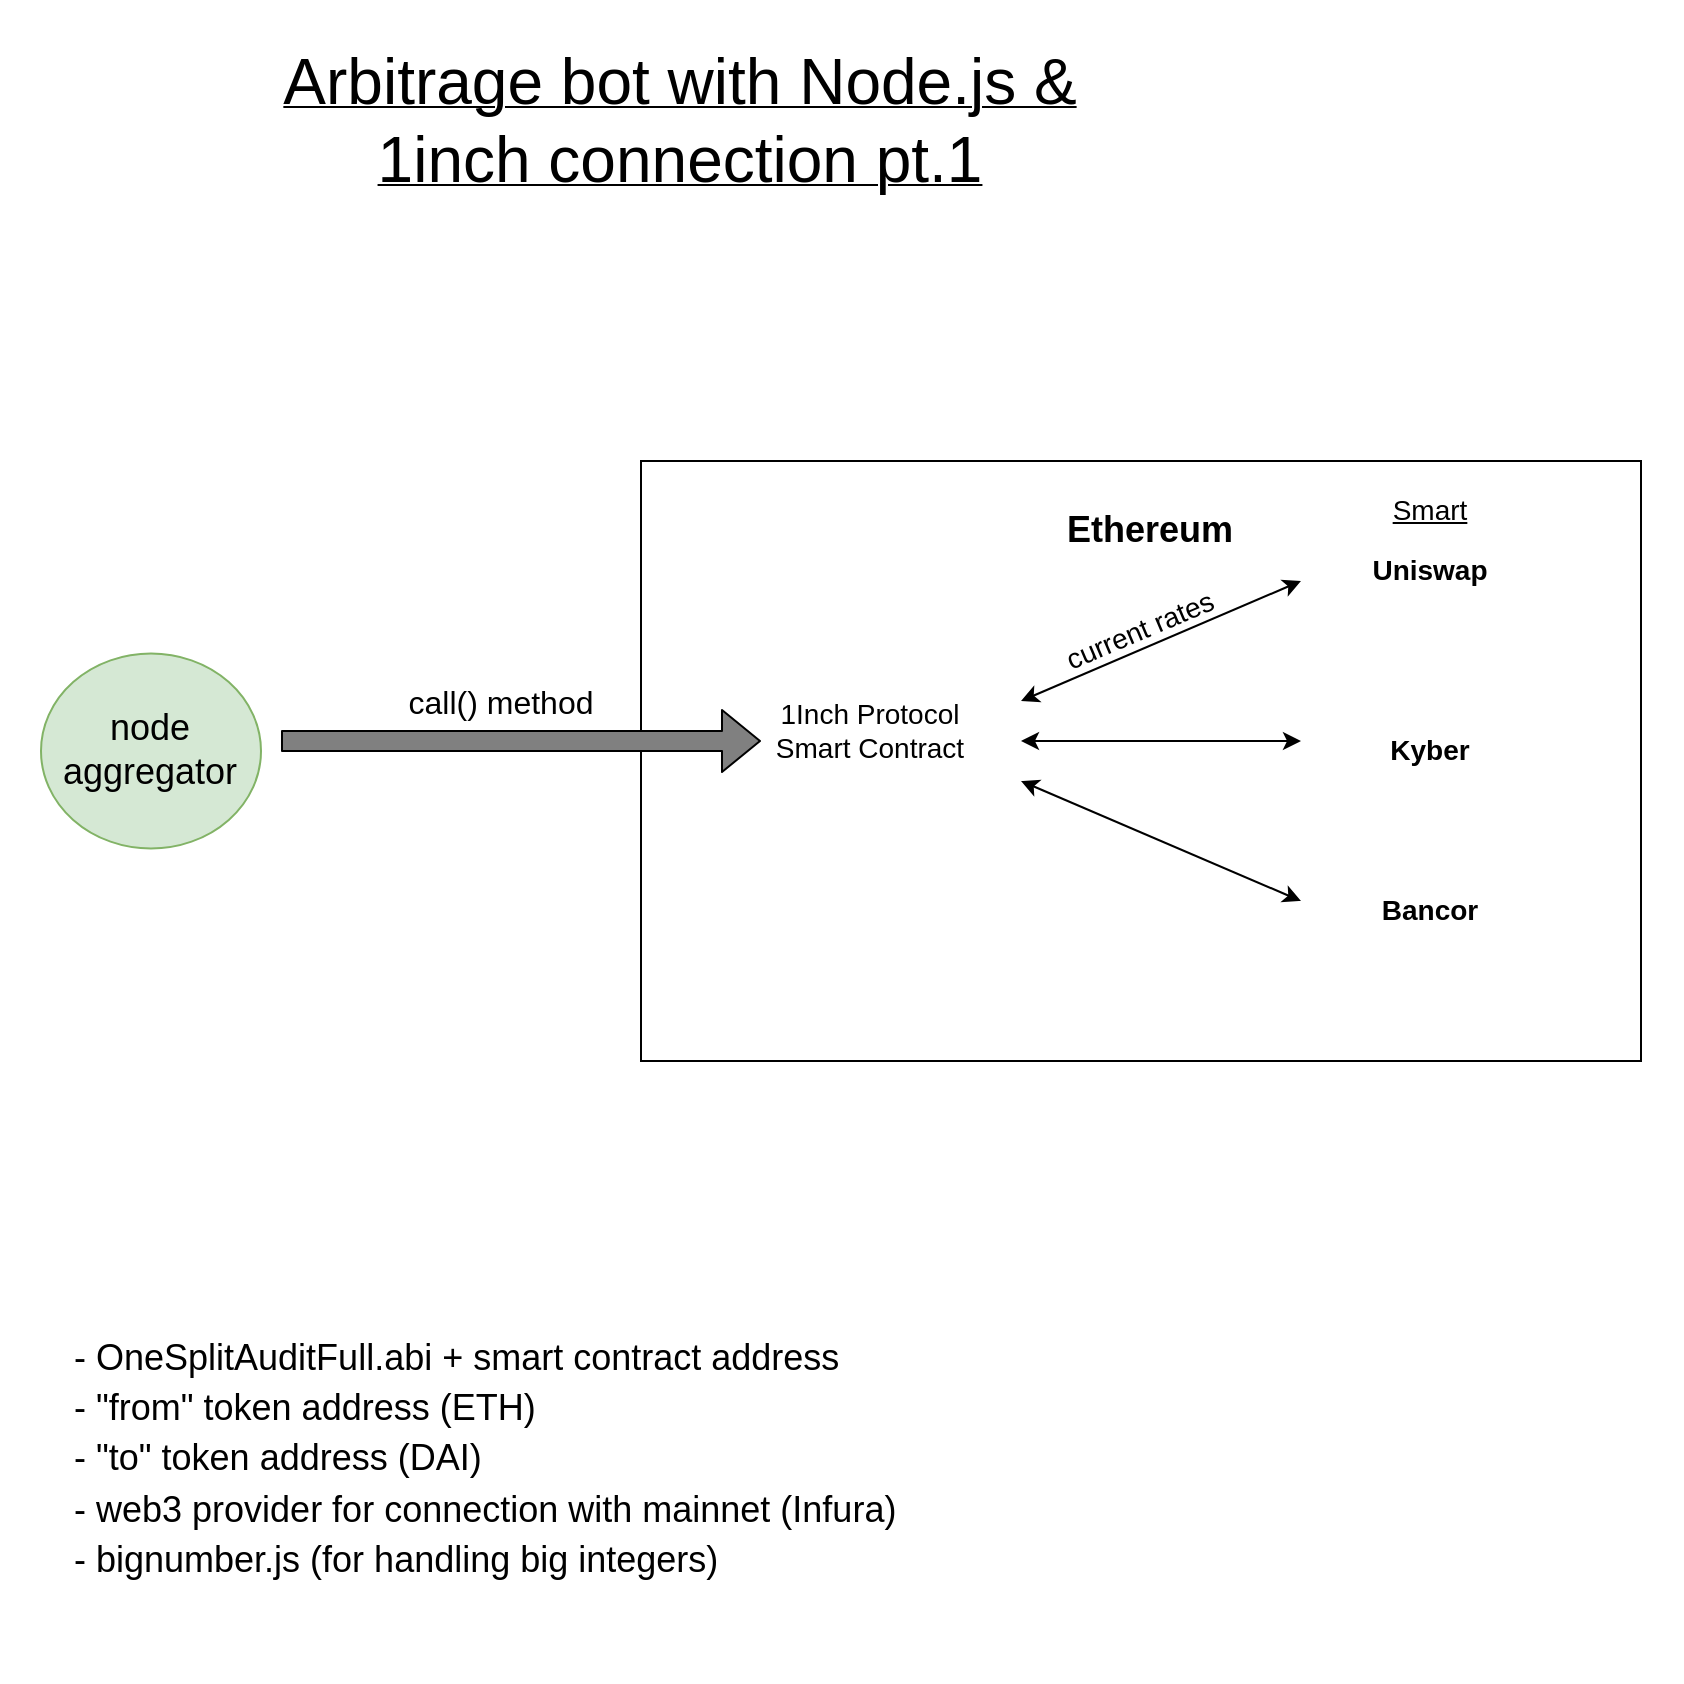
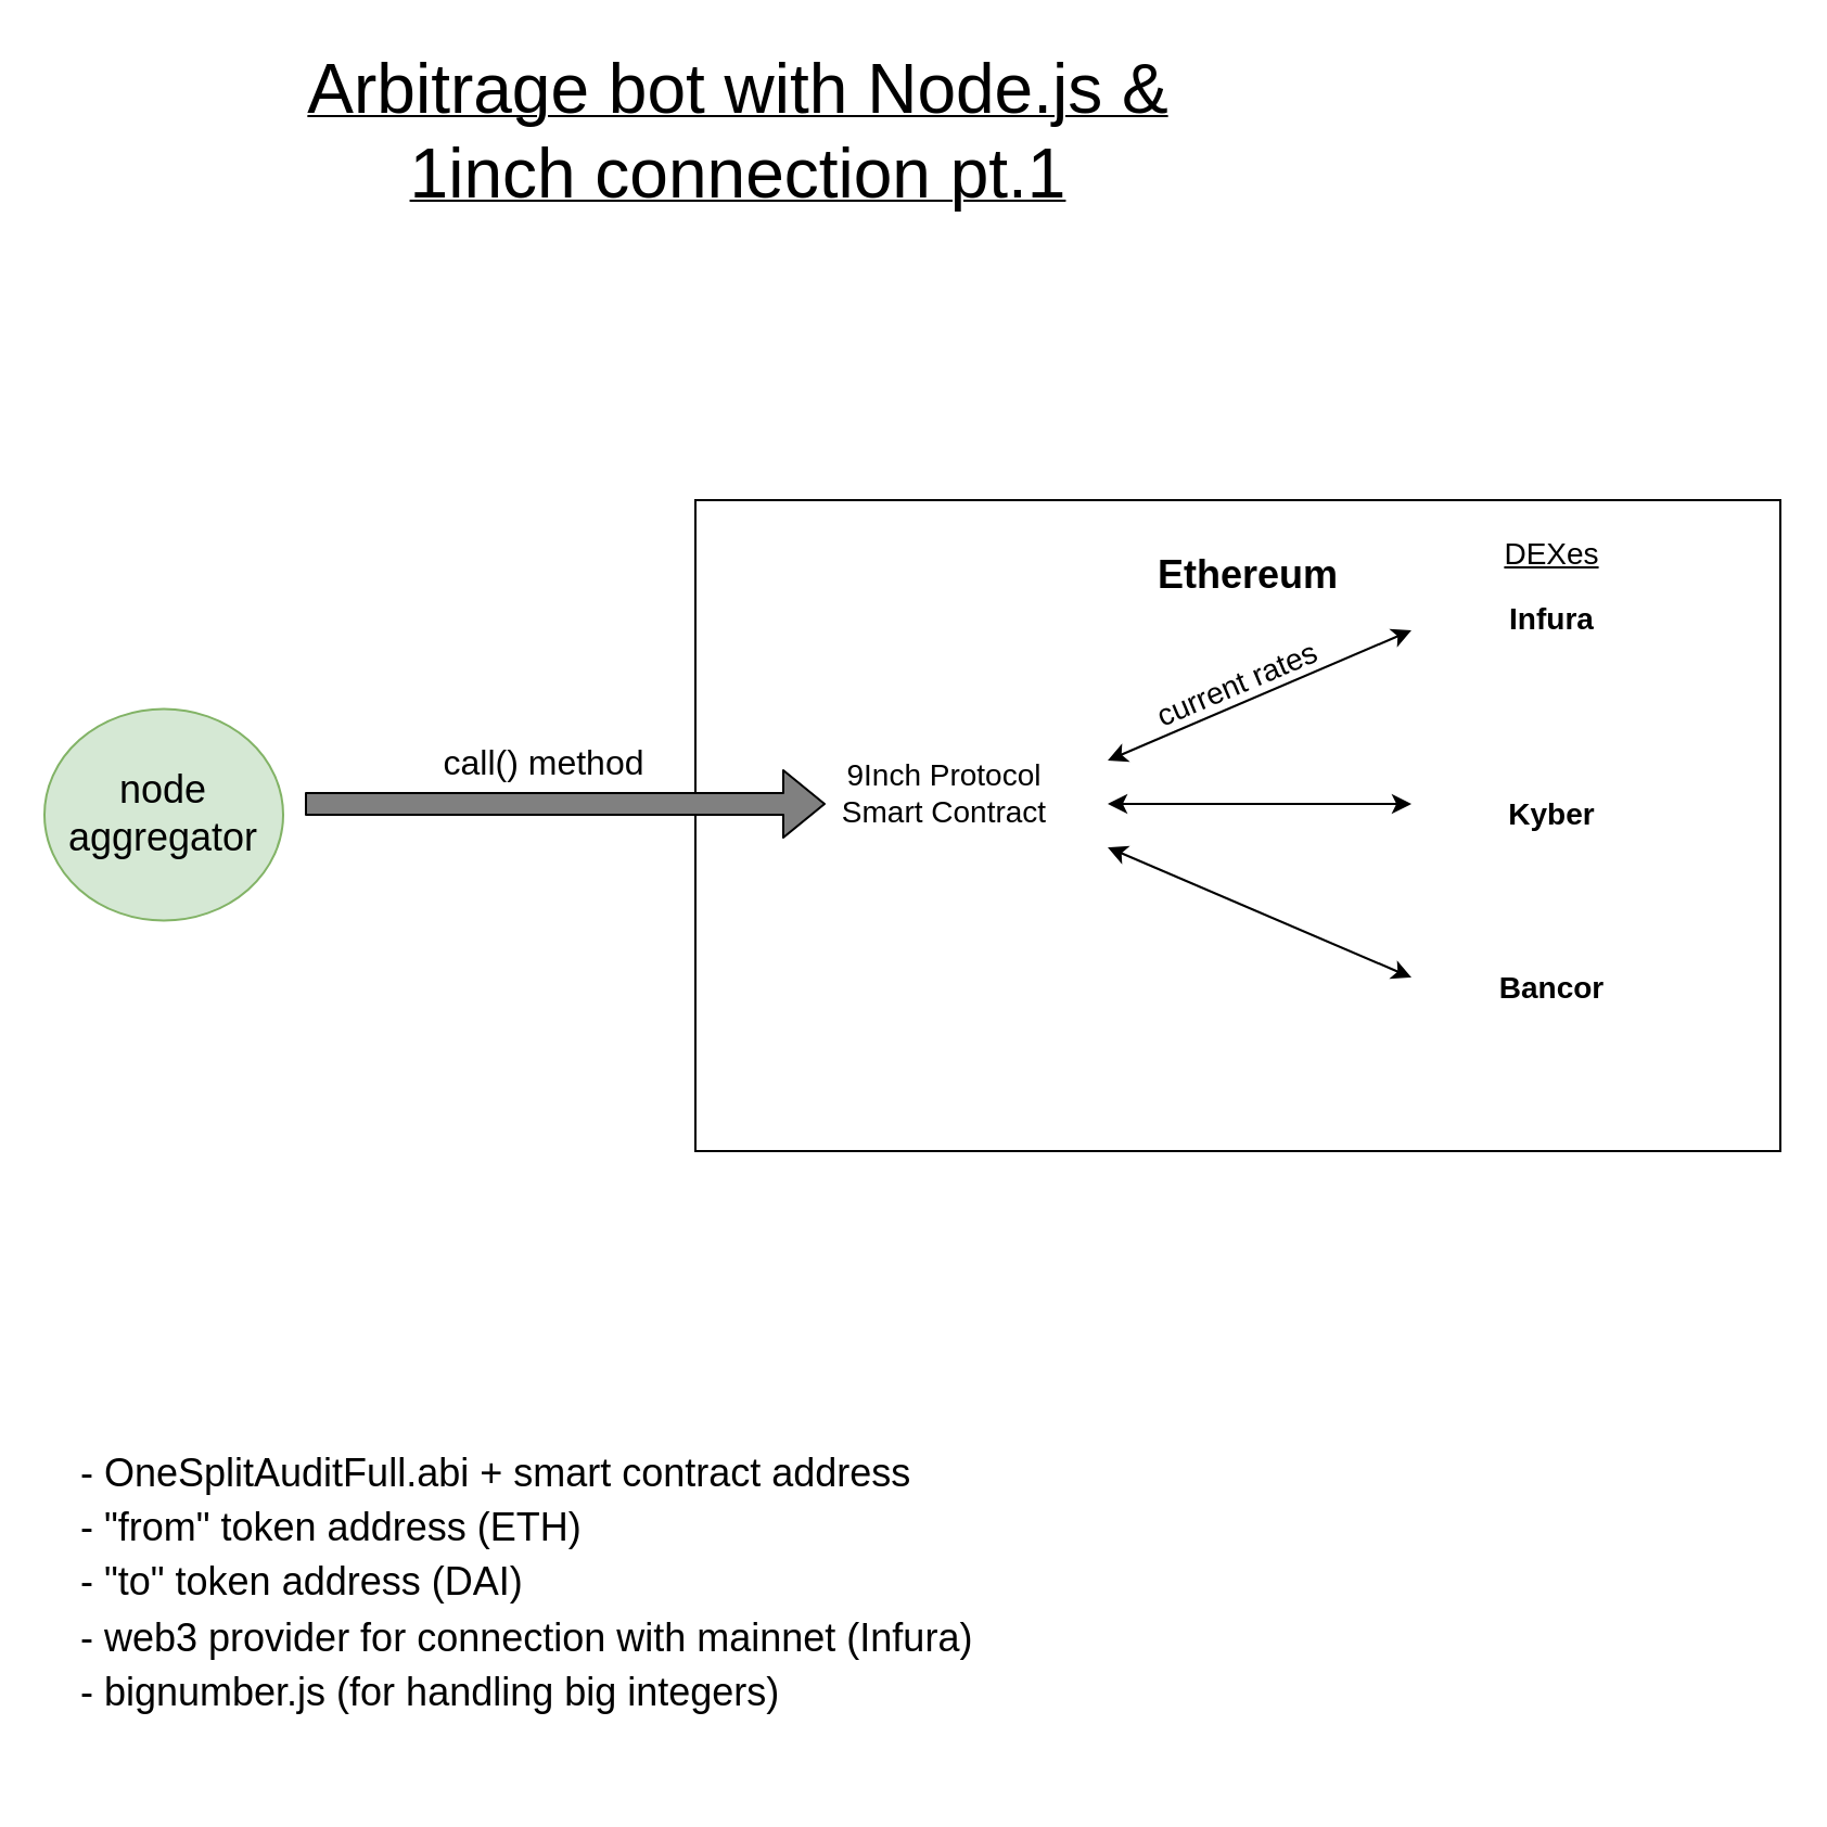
- <mxCell id="15" value="&lt;span style=&quot;font-size: 14px&quot;&gt;&lt;u&gt;Smart&lt;/u&gt;&lt;br&gt;&lt;/span&gt;" style="text;html=1;strokeColor=none;fillColor=none;align=center;verticalAlign=middle;whiteSpace=wrap;rounded=0;movable=0;resizable=0;rotatable=0;deletable=0;editable=0;connectable=0;" vertex="1" parent="1"><mxGeometry x="660" y="230" width="110" height="50" as="geometry" /></mxCell>
+ <mxCell id="15" value="&lt;span style=&quot;font-size: 14px&quot;&gt;&lt;u&gt;DEXes&lt;/u&gt;&lt;br&gt;&lt;/span&gt;" style="text;html=1;strokeColor=none;fillColor=none;align=center;verticalAlign=middle;whiteSpace=wrap;rounded=0;movable=0;resizable=0;rotatable=0;deletable=0;editable=0;connectable=0;" vertex="1" parent="1"><mxGeometry x="660" y="230" width="110" height="50" as="geometry" /></mxCell>
- <mxCell id="11" value="&lt;span style=&quot;font-size: 14px&quot;&gt;&lt;b&gt;Uniswap&lt;/b&gt;&lt;/span&gt;" style="text;html=1;strokeColor=none;fillColor=none;align=center;verticalAlign=middle;whiteSpace=wrap;rounded=0;movable=0;resizable=0;rotatable=0;deletable=0;editable=0;connectable=0;" vertex="1" parent="1"><mxGeometry x="660" y="260" width="110" height="50" as="geometry" /></mxCell>
+ <mxCell id="11" value="&lt;span style=&quot;font-size: 14px&quot;&gt;&lt;b&gt;Infura&lt;/b&gt;&lt;/span&gt;" style="text;html=1;strokeColor=none;fillColor=none;align=center;verticalAlign=middle;whiteSpace=wrap;rounded=0;movable=0;resizable=0;rotatable=0;deletable=0;editable=0;connectable=0;" vertex="1" parent="1"><mxGeometry x="660" y="260" width="110" height="50" as="geometry" /></mxCell>
- <mxCell id="7" value="&lt;font style=&quot;font-size: 14px&quot;&gt;1Inch Protocol&lt;br&gt;Smart Contract&lt;/font&gt;" style="text;html=1;strokeColor=none;fillColor=none;align=center;verticalAlign=middle;whiteSpace=wrap;rounded=0;movable=0;resizable=0;rotatable=0;deletable=0;editable=0;connectable=0;" vertex="1" parent="1"><mxGeometry x="380" y="340" width="110" height="50" as="geometry" /></mxCell>
+ <mxCell id="7" value="&lt;font style=&quot;font-size: 14px&quot;&gt;9Inch Protocol&lt;br&gt;Smart Contract&lt;/font&gt;" style="text;html=1;strokeColor=none;fillColor=none;align=center;verticalAlign=middle;whiteSpace=wrap;rounded=0;movable=0;resizable=0;rotatable=0;deletable=0;editable=0;connectable=0;" vertex="1" parent="1"><mxGeometry x="380" y="340" width="110" height="50" as="geometry" /></mxCell>
